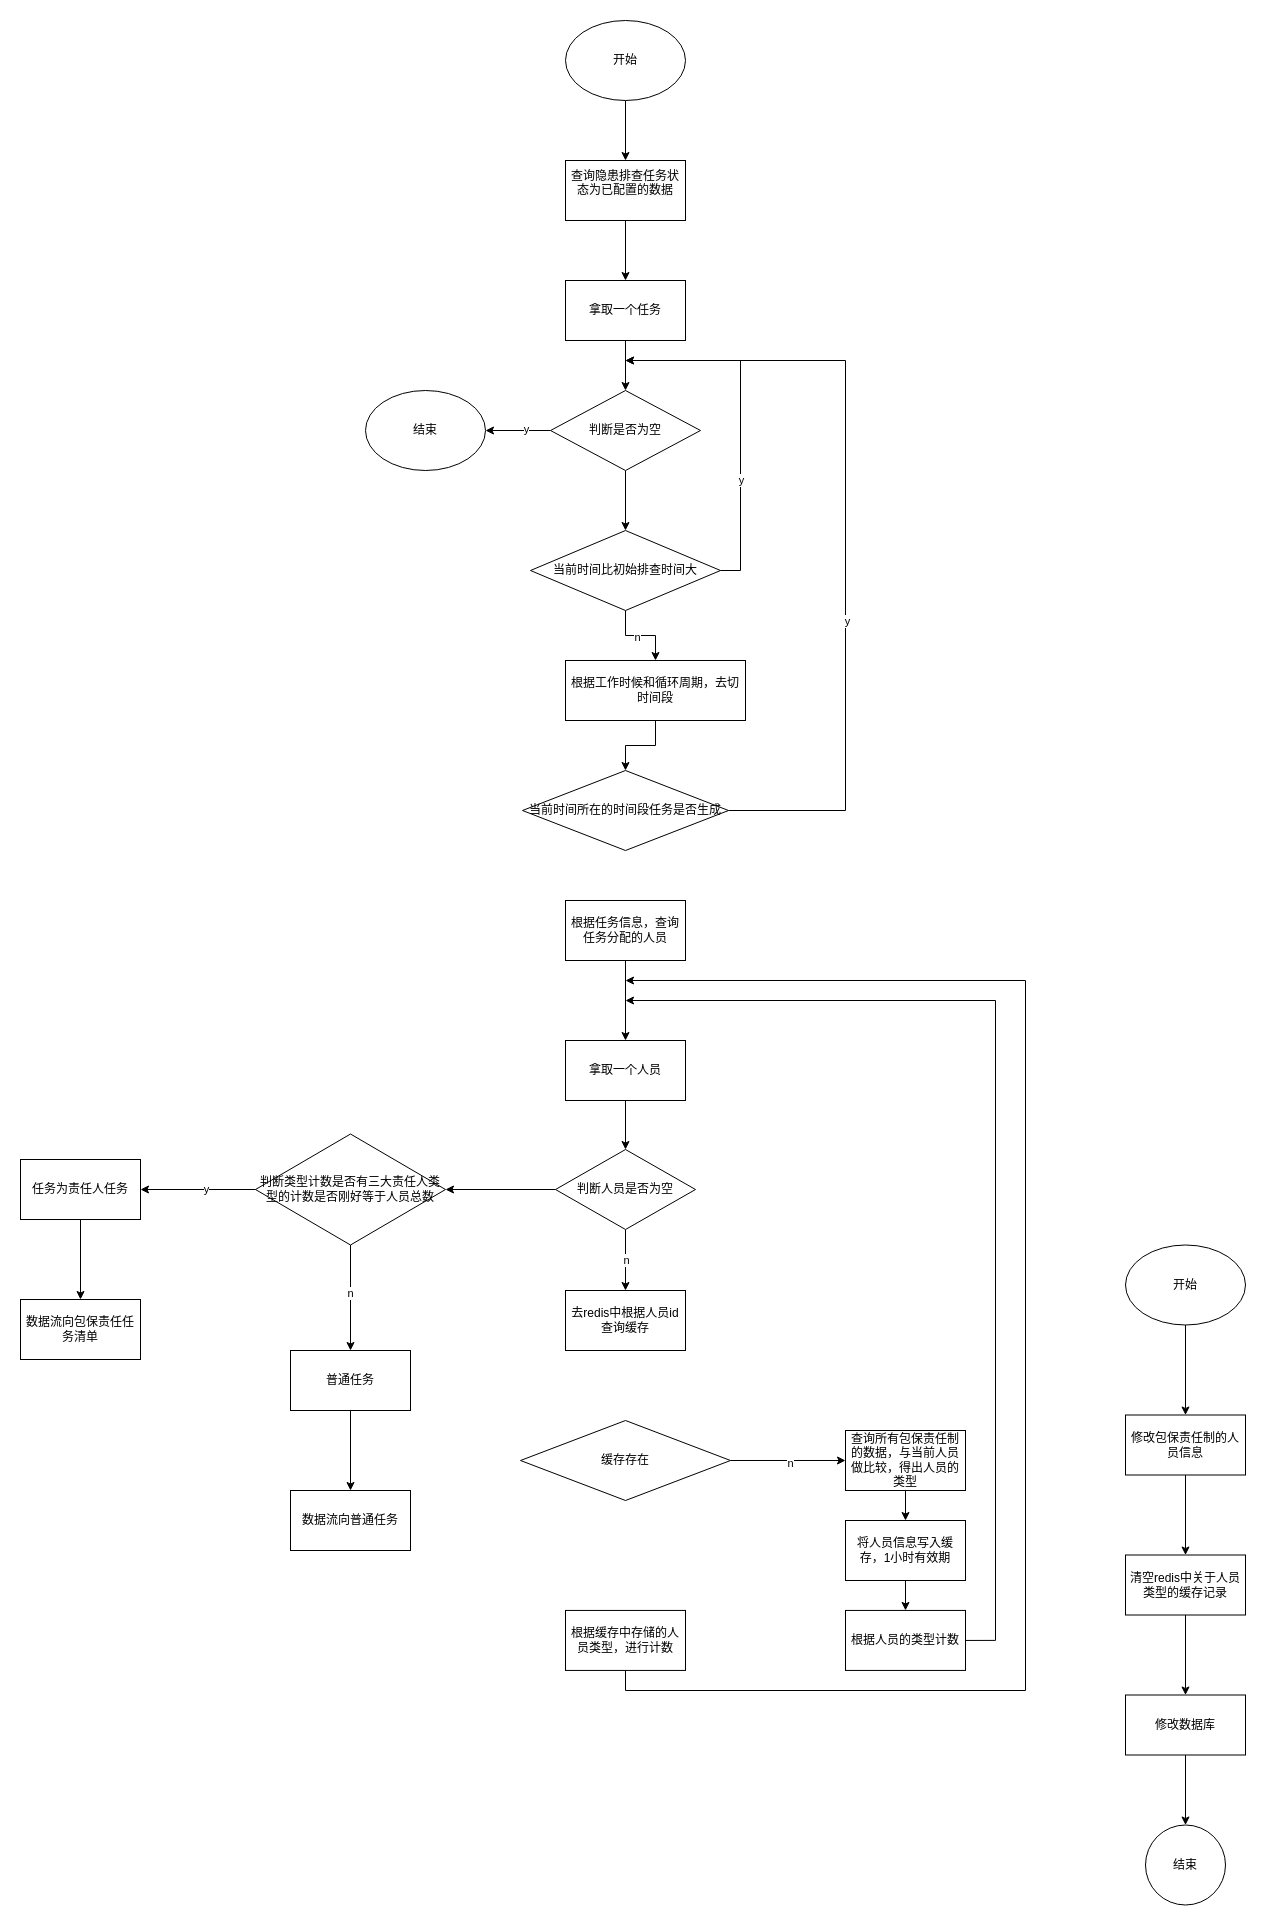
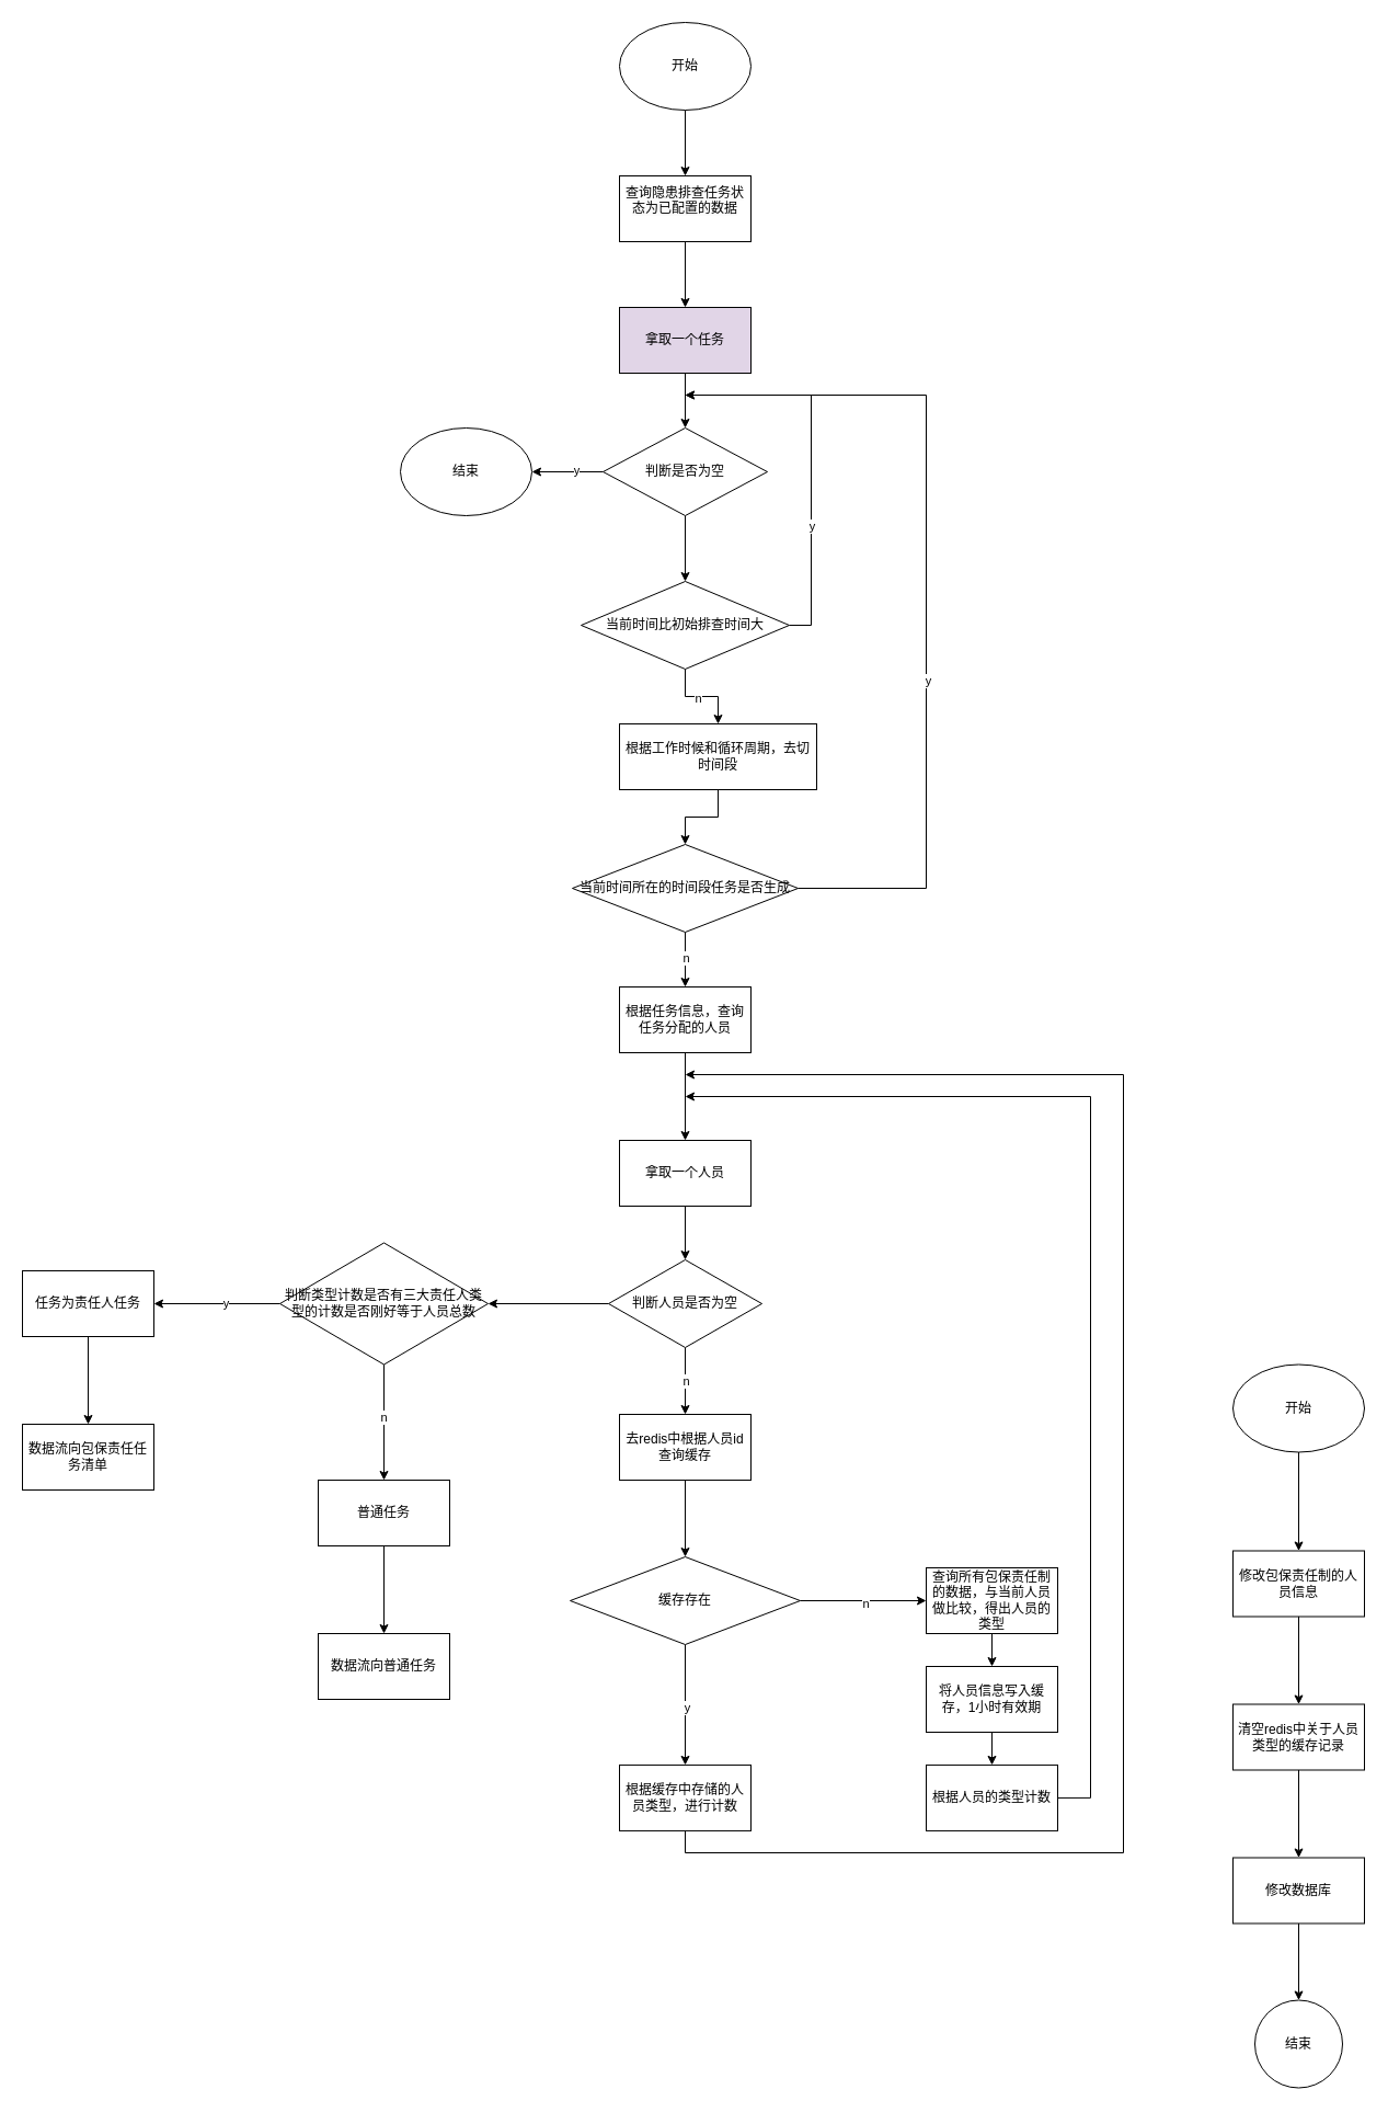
- <mxCell id="12" value="拿取一个任务" style="rounded=0;whiteSpace=wrap;html=1;" vertex="1" parent="1"><mxGeometry x="565" y="280" width="120" height="60" as="geometry" /></mxCell>
+ <mxCell id="12" value="拿取一个任务" style="rounded=0;whiteSpace=wrap;html=1;fillColor=#e1d5e7;" vertex="1" parent="1"><mxGeometry x="565" y="280" width="120" height="60" as="geometry" /></mxCell>
+ <mxCell id="22" value="" style="edgeStyle=orthogonalEdgeStyle;rounded=0;orthogonalLoop=1;jettySize=auto;html=1;" edge="1" parent="1" source="24" target="26"><mxGeometry relative="1" as="geometry" /></mxCell>
+ <mxCell id="23" value="n" style="edgeLabel;html=1;align=center;verticalAlign=middle;resizable=0;points=[];" vertex="1" connectable="0" parent="22"><mxGeometry x="-0.088" y="3" relative="1" as="geometry"><mxPoint x="-3" as="offset" /></mxGeometry></mxCell>
+ <mxCell id="29" value="" style="edgeStyle=orthogonalEdgeStyle;rounded=0;orthogonalLoop=1;jettySize=auto;html=1;" edge="1" parent="1" source="30" target="35"><mxGeometry relative="1" as="geometry" /></mxCell>
+ <mxCell id="31" value="" style="edgeStyle=orthogonalEdgeStyle;rounded=0;orthogonalLoop=1;jettySize=auto;html=1;exitX=0.5;exitY=1;exitDx=0;exitDy=0;" edge="1" parent="1" source="35" target="37"><mxGeometry relative="1" as="geometry" /></mxCell>
+ <mxCell id="32" value="y" style="edgeLabel;html=1;align=center;verticalAlign=middle;resizable=0;points=[];" vertex="1" connectable="0" parent="31"><mxGeometry x="0.03" y="1" relative="1" as="geometry"><mxPoint as="offset" /></mxGeometry></mxCell>
